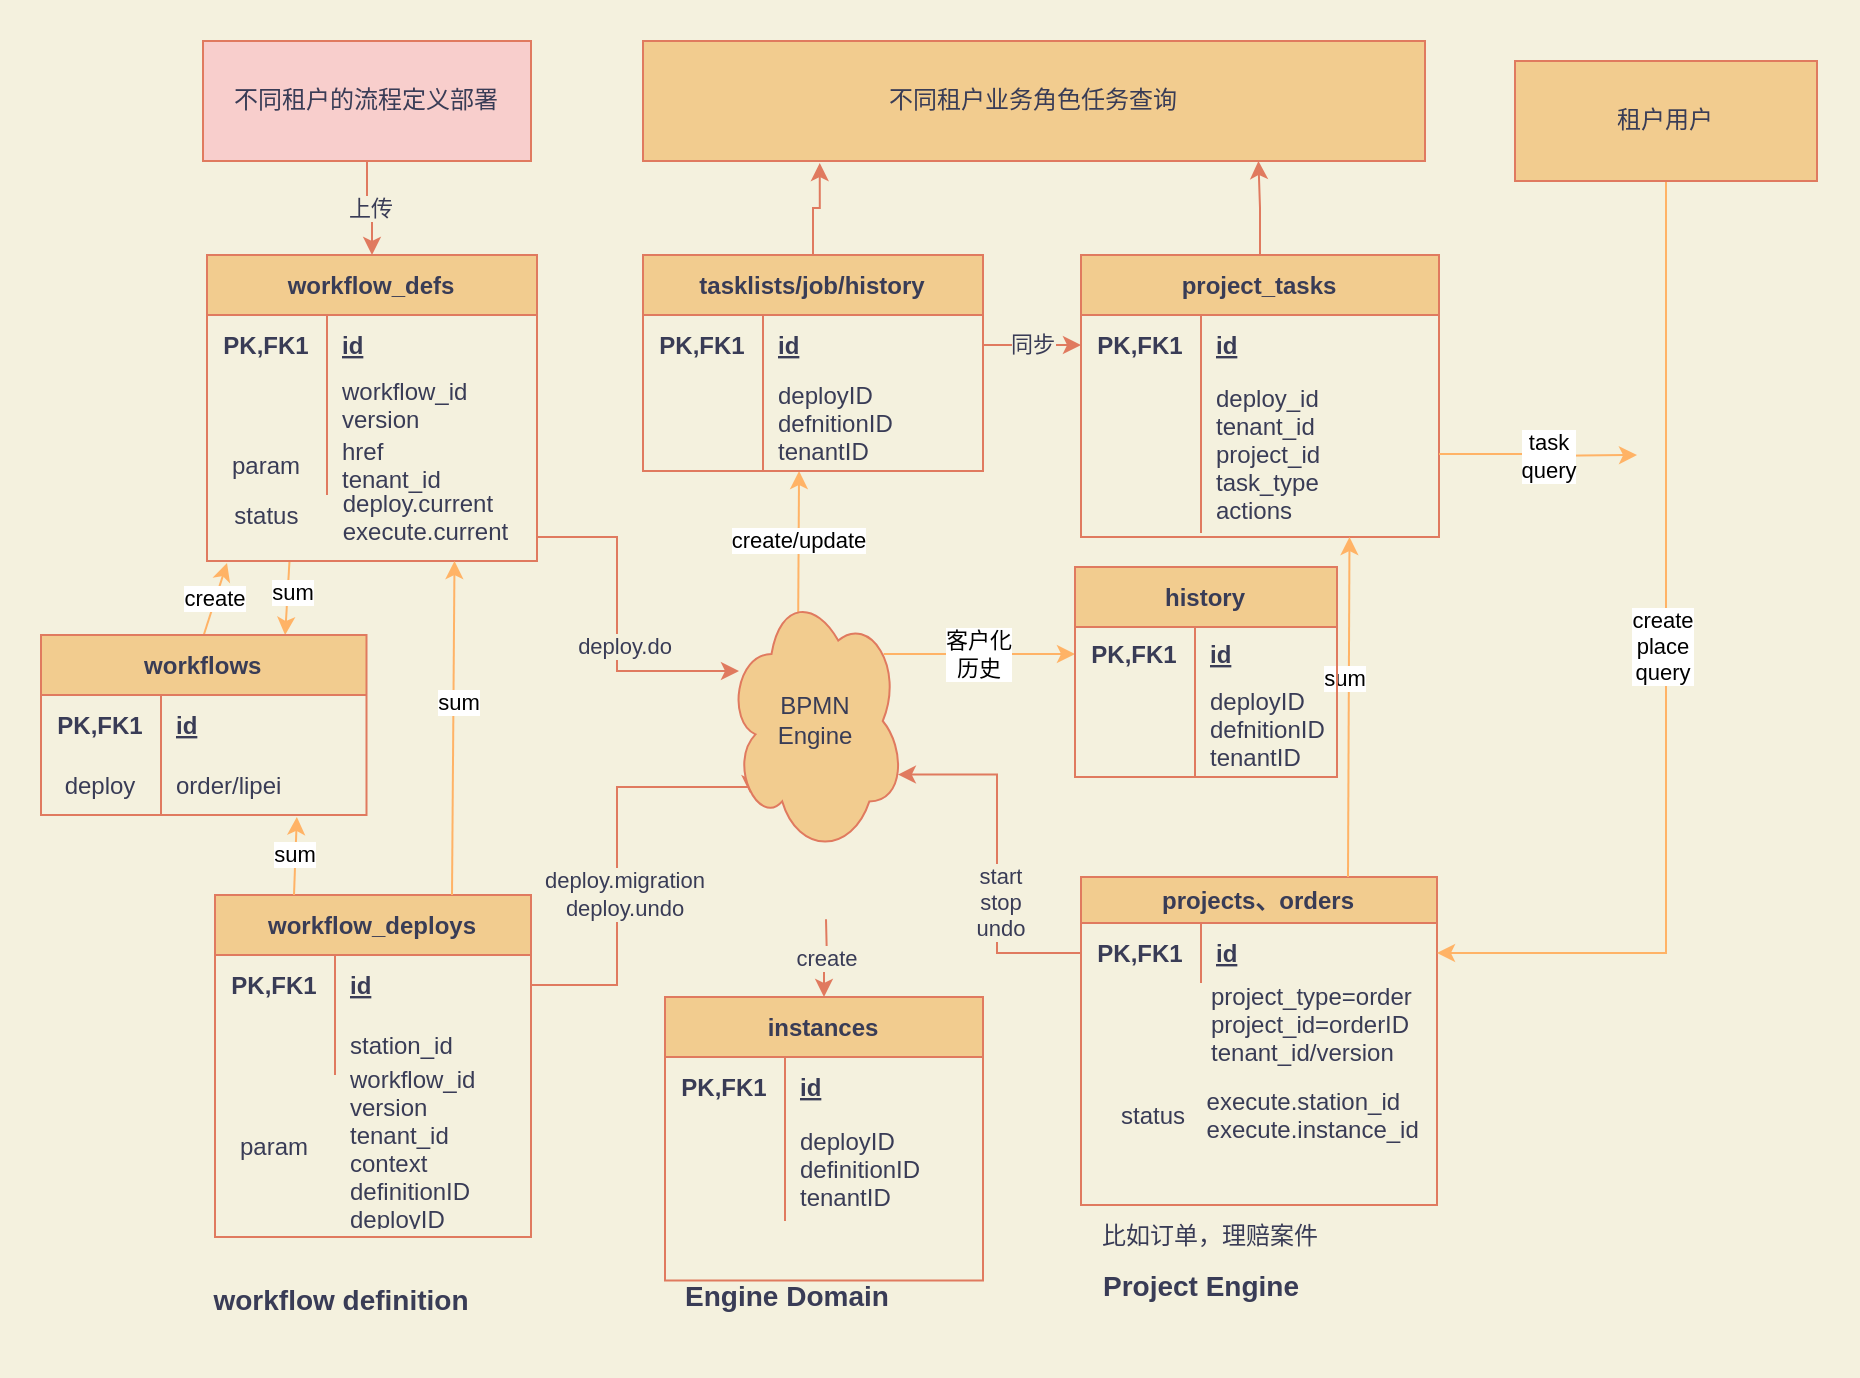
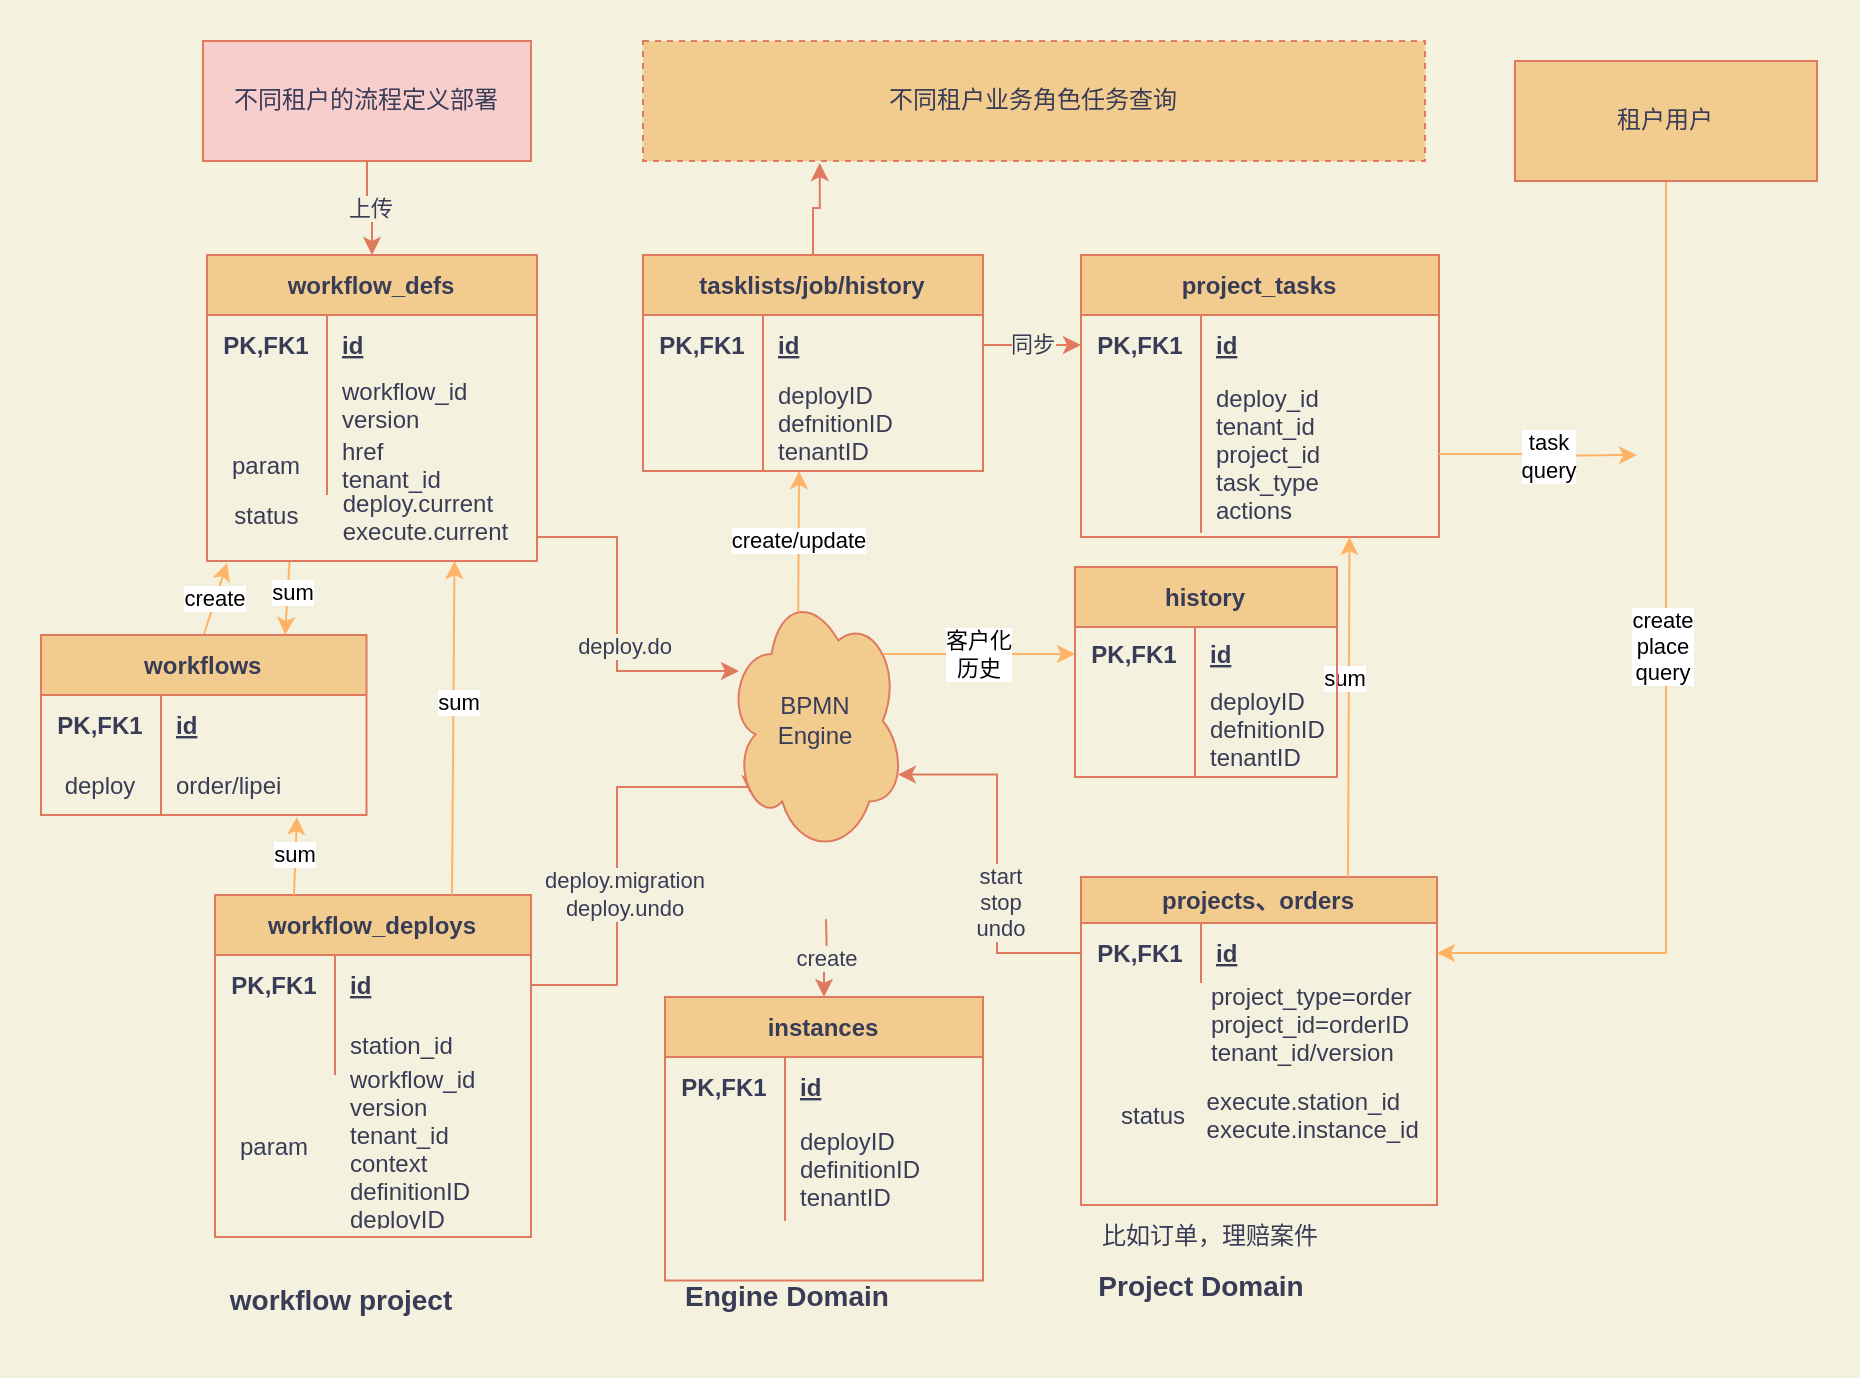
- <mxCell id="62" value="不同租户业务角色任务查询" style="rounded=0;whiteSpace=wrap;html=1;fillColor=#F2CC8F;strokeColor=#E07A5F;fontColor=#393C56;" parent="1" vertex="1"><mxGeometry x="321" y="20" width="391" height="60" as="geometry" /></mxCell>
+ <mxCell id="62" value="不同租户业务角色任务查询" style="rounded=0;whiteSpace=wrap;html=1;fillColor=#F2CC8F;strokeColor=#E07A5F;fontColor=#393C56;dashed=1;" parent="1" vertex="1"><mxGeometry x="321" y="20" width="391" height="60" as="geometry" /></mxCell>
- <mxCell id="14" style="edgeStyle=orthogonalEdgeStyle;rounded=0;orthogonalLoop=1;jettySize=auto;html=1;exitX=0.5;exitY=0;exitDx=0;exitDy=0;entryX=0.787;entryY=1;entryDx=0;entryDy=0;entryPerimeter=0;strokeColor=#E07A5F;fontColor=#393C56;labelBackgroundColor=#F4F1DE;" parent="1" source="15" target="62" edge="1"><mxGeometry relative="1" as="geometry" /></mxCell>
- <mxCell id="13" value="&lt;font style=&quot;font-size: 14px&quot;&gt;Project Engine&lt;/font&gt;" style="text;strokeColor=none;fillColor=none;html=1;fontSize=24;fontStyle=1;verticalAlign=middle;align=center;fontColor=#393C56;" parent="1" vertex="1"><mxGeometry x="540" y="620" width="120" height="40" as="geometry" /></mxCell>
+ <mxCell id="13" value="&lt;font style=&quot;font-size: 14px&quot;&gt;Project Domain&lt;/font&gt;" style="text;strokeColor=none;fillColor=none;html=1;fontSize=24;fontStyle=1;verticalAlign=middle;align=center;fontColor=#393C56;" parent="1" vertex="1"><mxGeometry x="540" y="620" width="120" height="40" as="geometry" /></mxCell>
- <mxCell id="2" value="&lt;font style=&quot;font-size: 14px&quot;&gt;workflow definition&lt;/font&gt;" style="text;strokeColor=none;fillColor=none;html=1;fontSize=24;fontStyle=1;verticalAlign=middle;align=center;fontColor=#393C56;" parent="1" vertex="1"><mxGeometry x="110" y="627" width="120" height="40" as="geometry" /></mxCell>
+ <mxCell id="2" value="&lt;font style=&quot;font-size: 14px&quot;&gt;workflow project&lt;/font&gt;" style="text;strokeColor=none;fillColor=none;html=1;fontSize=24;fontStyle=1;verticalAlign=middle;align=center;fontColor=#393C56;" parent="1" vertex="1"><mxGeometry x="110" y="627" width="120" height="40" as="geometry" /></mxCell>
